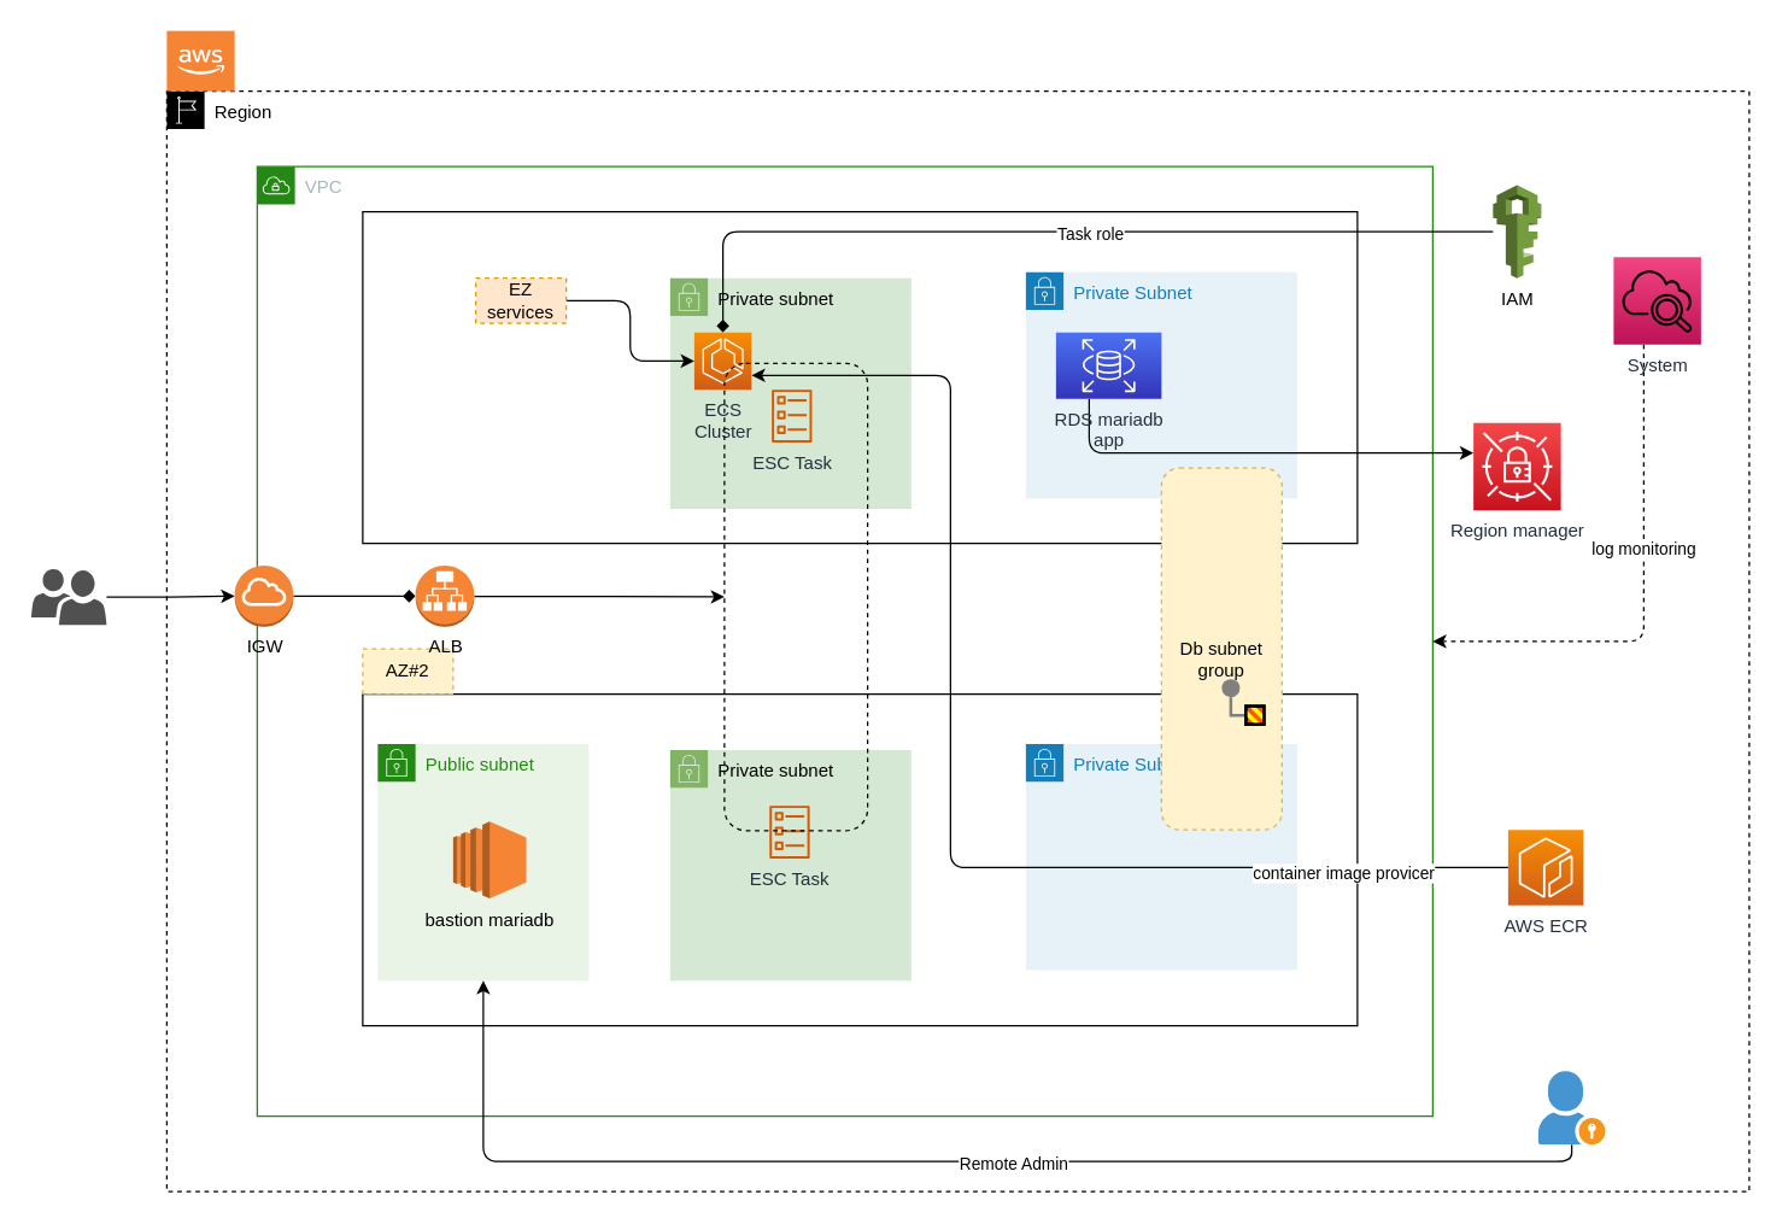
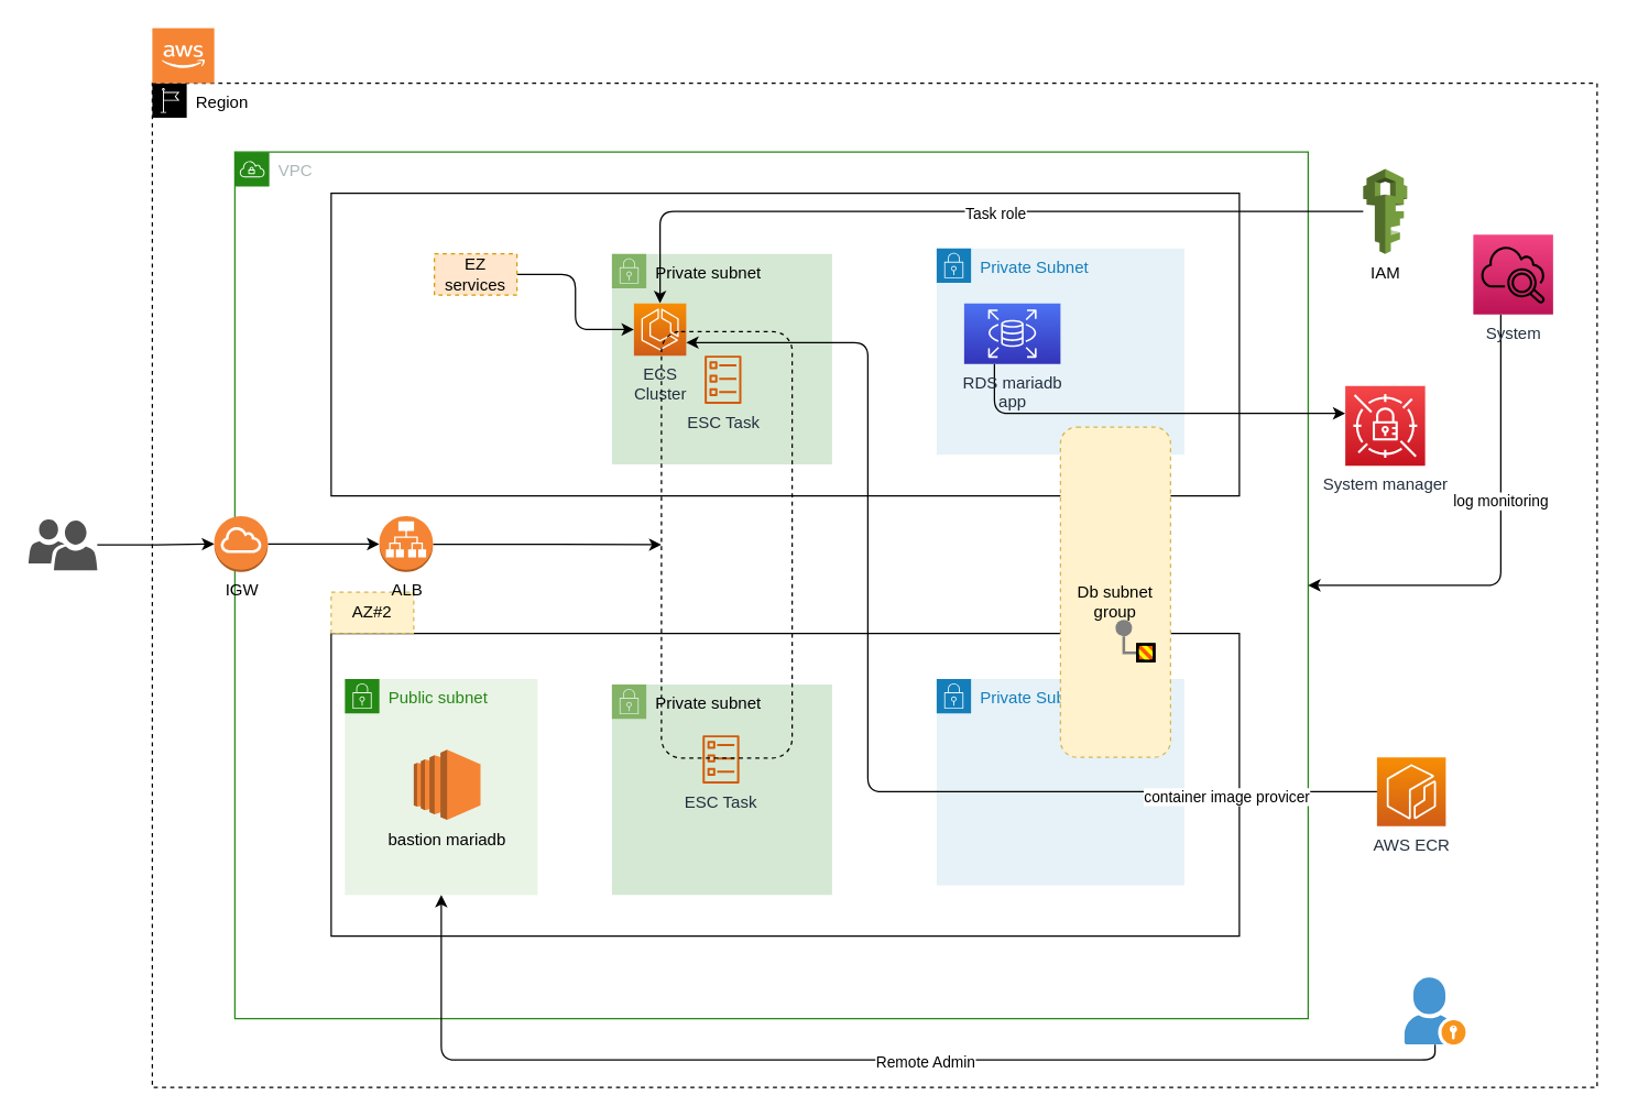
- <mxCell id="28" style="edgeStyle=orthogonalEdgeStyle;rounded=1;orthogonalLoop=1;jettySize=auto;html=1;endArrow=diamond;" edge="1" parent="1" source="30" target="18"><mxGeometry relative="1" as="geometry" /></mxCell>
+ <mxCell id="28" style="edgeStyle=orthogonalEdgeStyle;rounded=1;orthogonalLoop=1;jettySize=auto;html=1;" edge="1" parent="1" source="30" target="18"><mxGeometry relative="1" as="geometry" /></mxCell>
- <mxCell id="37" value="Region manager" style="sketch=0;points=[[0,0,0],[0.25,0,0],[0.5,0,0],[0.75,0,0],[1,0,0],[0,1,0],[0.25,1,0],[0.5,1,0],[0.75,1,0],[1,1,0],[0,0.25,0],[0,0.5,0],[0,0.75,0],[1,0.25,0],[1,0.5,0],[1,0.75,0]];outlineConnect=0;fontColor=#232F3E;gradientColor=#F54749;gradientDirection=north;fillColor=#C7131F;strokeColor=#ffffff;dashed=0;verticalLabelPosition=bottom;verticalAlign=top;align=center;html=1;fontSize=12;fontStyle=0;aspect=fixed;shape=mxgraph.aws4.resourceIcon;resIcon=mxgraph.aws4.secrets_manager;" vertex="1" parent="1"><mxGeometry x="977" y="280" width="58" height="58" as="geometry" /></mxCell>
+ <mxCell id="37" value="System manager" style="sketch=0;points=[[0,0,0],[0.25,0,0],[0.5,0,0],[0.75,0,0],[1,0,0],[0,1,0],[0.25,1,0],[0.5,1,0],[0.75,1,0],[1,1,0],[0,0.25,0],[0,0.5,0],[0,0.75,0],[1,0.25,0],[1,0.5,0],[1,0.75,0]];outlineConnect=0;fontColor=#232F3E;gradientColor=#F54749;gradientDirection=north;fillColor=#C7131F;strokeColor=#ffffff;dashed=0;verticalLabelPosition=bottom;verticalAlign=top;align=center;html=1;fontSize=12;fontStyle=0;aspect=fixed;shape=mxgraph.aws4.resourceIcon;resIcon=mxgraph.aws4.secrets_manager;" vertex="1" parent="1"><mxGeometry x="977" y="280" width="58" height="58" as="geometry" /></mxCell>
- <mxCell id="22" style="edgeStyle=orthogonalEdgeStyle;rounded=0;orthogonalLoop=1;jettySize=auto;html=1;endArrow=diamond;" edge="1" parent="1" source="23" target="25"><mxGeometry relative="1" as="geometry" /></mxCell>
+ <mxCell id="22" style="edgeStyle=orthogonalEdgeStyle;rounded=0;orthogonalLoop=1;jettySize=auto;html=1;" edge="1" parent="1" source="23" target="25"><mxGeometry relative="1" as="geometry" /></mxCell>
- <mxCell id="31" style="edgeStyle=orthogonalEdgeStyle;orthogonalLoop=1;jettySize=auto;html=1;rounded=1;dashed=1;" edge="1" parent="1" source="33" target="3"><mxGeometry relative="1" as="geometry"><Array as="points"><mxPoint x="1090" y="425" /></Array></mxGeometry></mxCell>
+ <mxCell id="31" style="edgeStyle=orthogonalEdgeStyle;orthogonalLoop=1;jettySize=auto;html=1;rounded=1;" edge="1" parent="1" source="33" target="3"><mxGeometry relative="1" as="geometry"><Array as="points"><mxPoint x="1090" y="425" /></Array></mxGeometry></mxCell>
